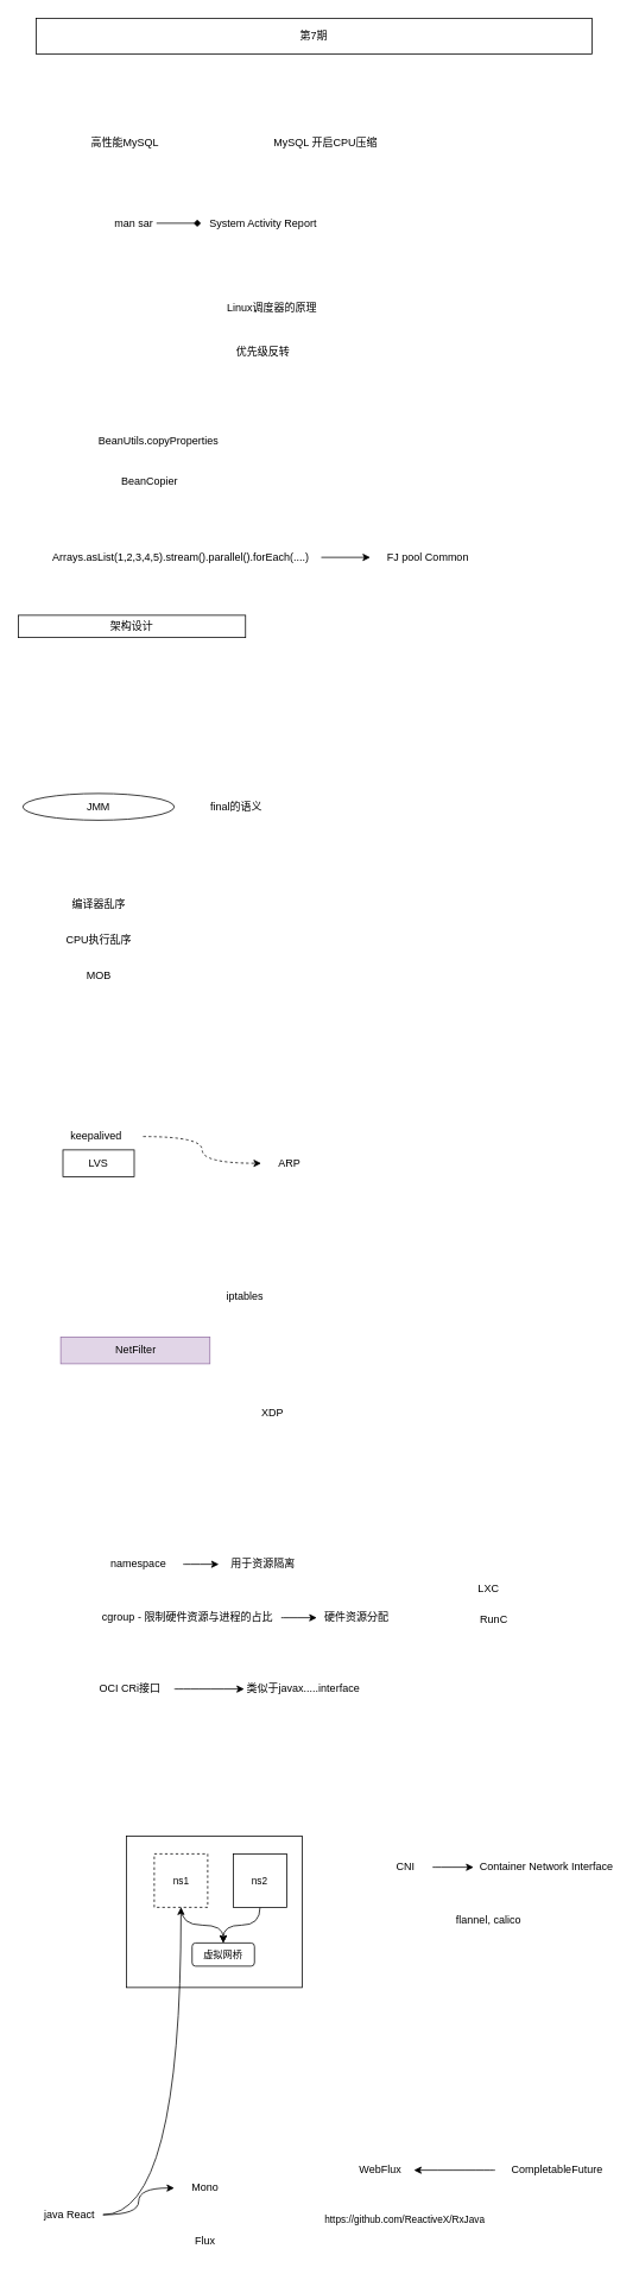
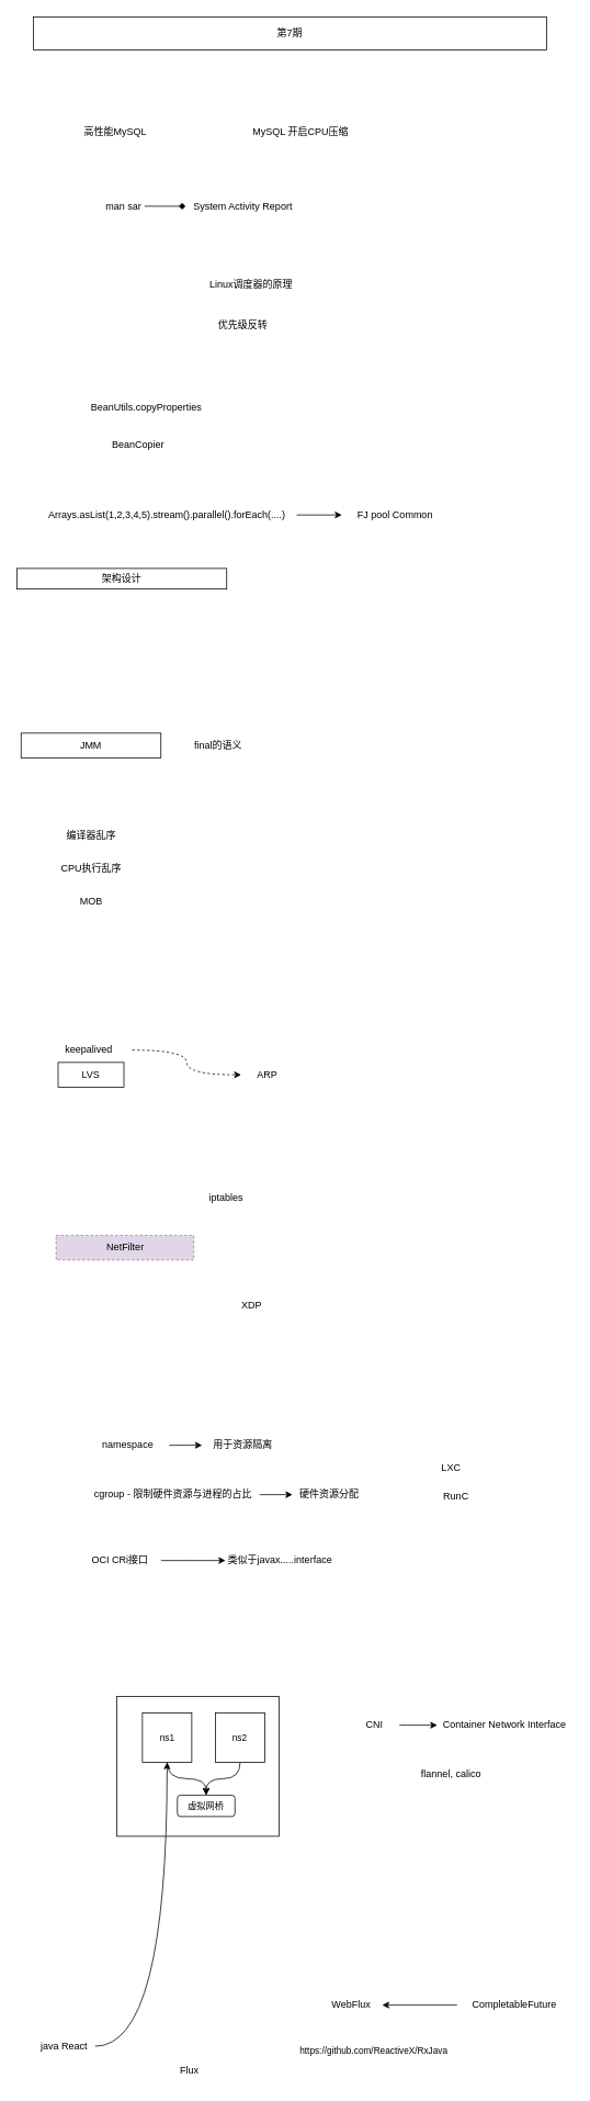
- <mxCell id="16" value="JMM" style="ellipse;whiteSpace=wrap;html=1;" parent="1" vertex="1"><mxGeometry x="25" y="890" width="170" height="30" as="geometry" /></mxCell>
+ <mxCell id="16" value="JMM" style="rounded=0;whiteSpace=wrap;html=1;" parent="1" vertex="1"><mxGeometry x="25" y="890" width="170" height="30" as="geometry" /></mxCell>
- <mxCell id="25" value="NetFilter" style="rounded=0;whiteSpace=wrap;html=1;fillColor=#e1d5e7;strokeColor=#9673a6;" parent="1" vertex="1"><mxGeometry x="67.5" y="1500" width="167.5" height="30" as="geometry" /></mxCell>
+ <mxCell id="25" value="NetFilter" style="rounded=0;whiteSpace=wrap;html=1;fillColor=#e1d5e7;strokeColor=#9673a6;dashed=1;" parent="1" vertex="1"><mxGeometry x="67.5" y="1500" width="167.5" height="30" as="geometry" /></mxCell>
- <mxCell id="40" value="ns1" style="rounded=0;whiteSpace=wrap;html=1;fontFamily=Helvetica;fontSize=11;fontColor=default;dashed=1;" parent="1" vertex="1"><mxGeometry x="172.5" y="2080" width="60" height="60" as="geometry" /></mxCell>
+ <mxCell id="40" value="ns1" style="rounded=0;whiteSpace=wrap;html=1;fontFamily=Helvetica;fontSize=11;fontColor=default;" parent="1" vertex="1"><mxGeometry x="172.5" y="2080" width="60" height="60" as="geometry" /></mxCell>
- <mxCell id="51" value="Mono" style="text;html=1;strokeColor=none;fillColor=none;align=center;verticalAlign=middle;whiteSpace=wrap;rounded=0;" parent="1" vertex="1"><mxGeometry x="195" y="2440" width="70" height="30" as="geometry" /></mxCell>
- <mxCell id="48" style="edgeStyle=orthogonalEdgeStyle;rounded=0;orthogonalLoop=1;jettySize=auto;html=1;curved=1;" parent="1" source="50" target="51" edge="1"><mxGeometry relative="1" as="geometry" /></mxCell>
